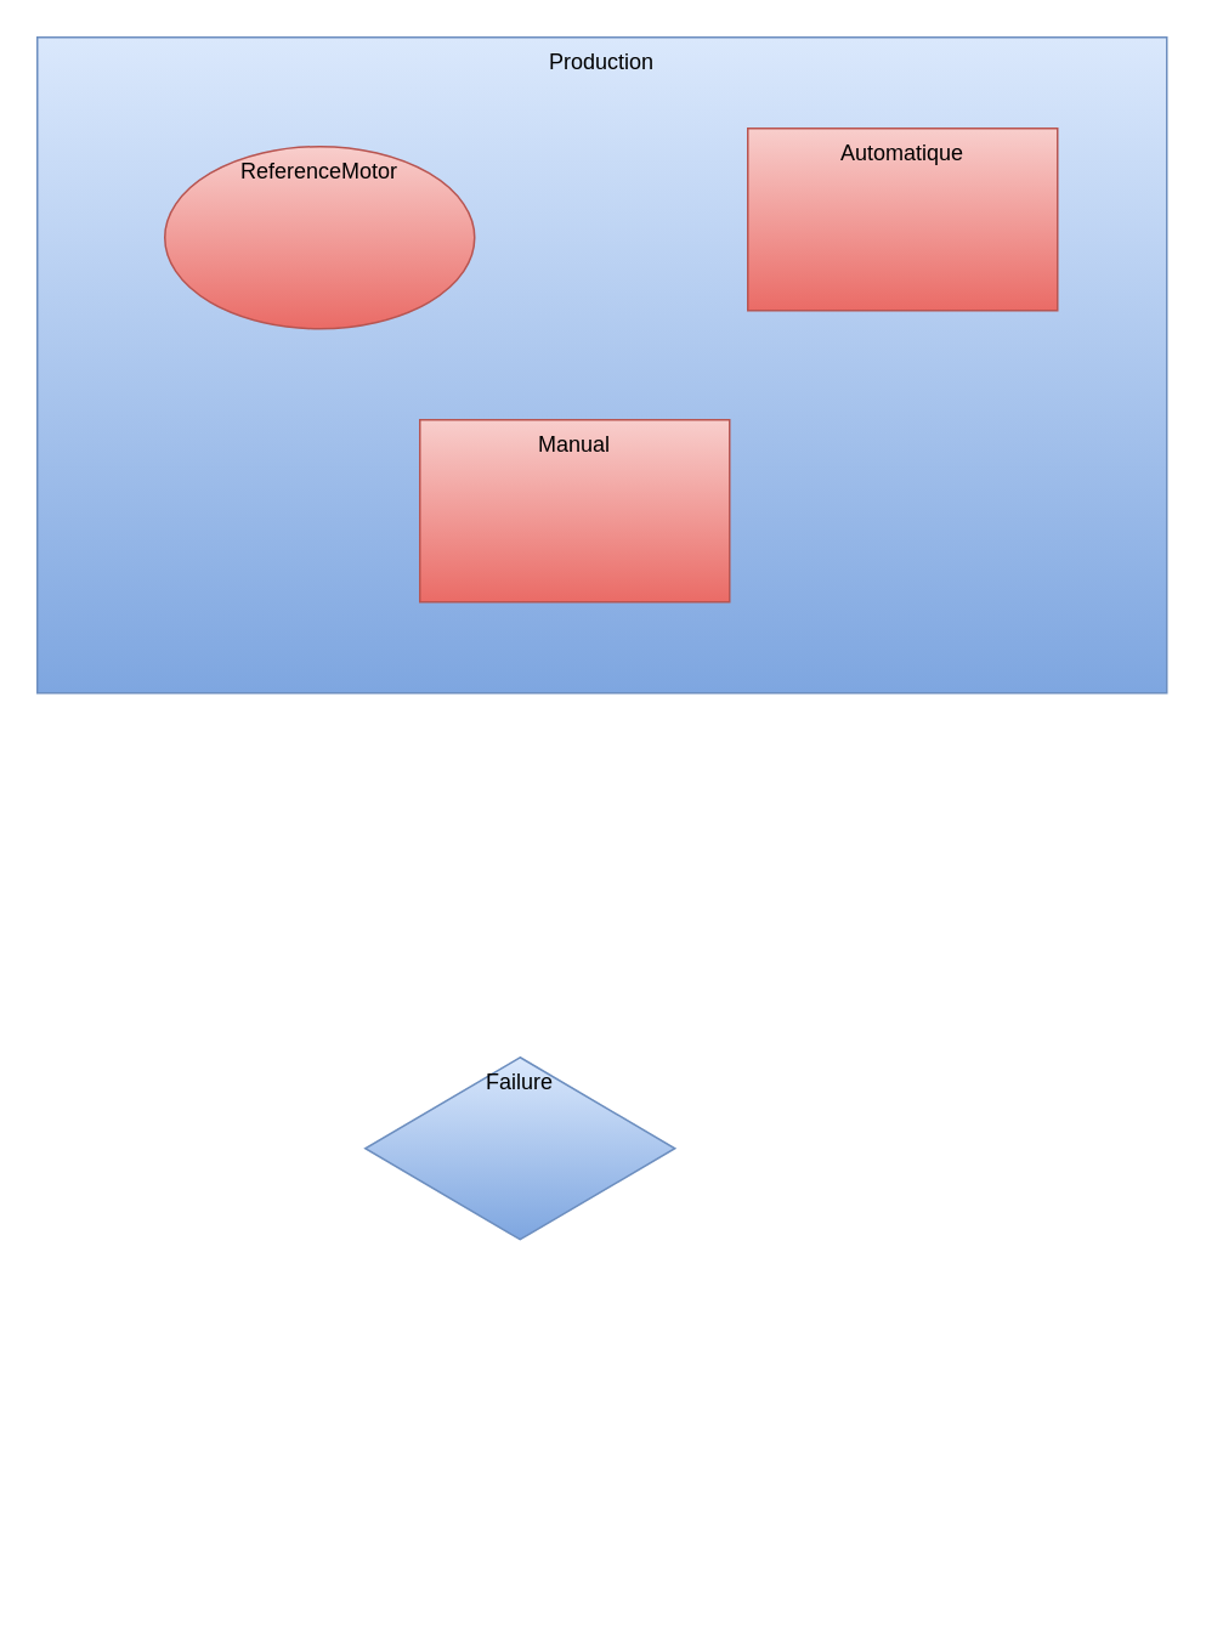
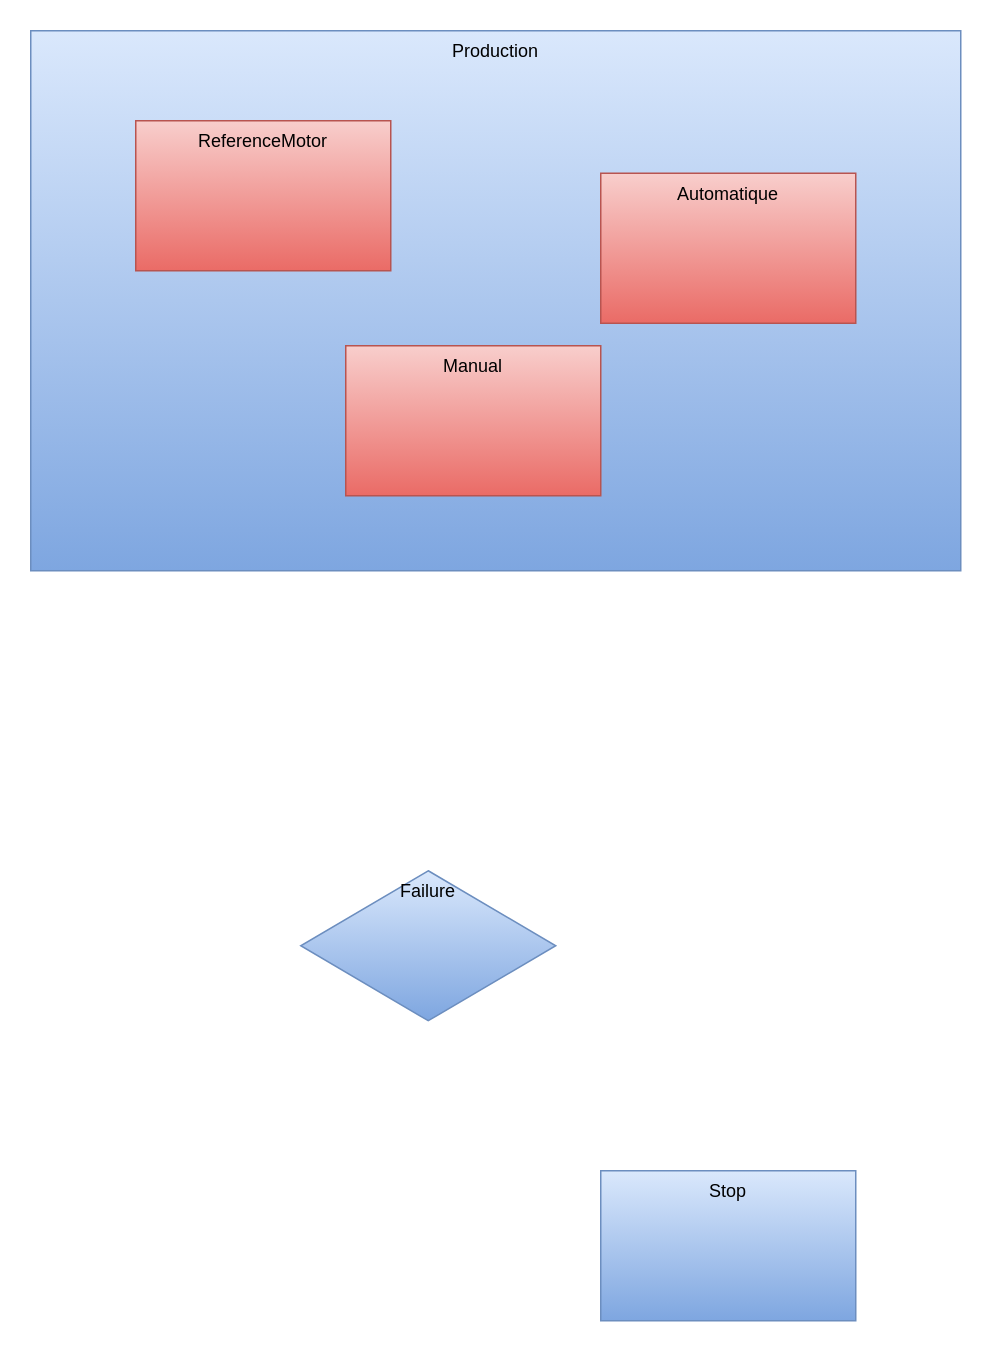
- <mxCell id="7" value="Automatique" style="rounded=0;whiteSpace=wrap;html=1;fillColor=#f8cecc;gradientColor=#ea6b66;strokeColor=#b85450;verticalAlign=top;fontColor=#000000;" vertex="1" parent="1"><mxGeometry x="410" y="70" width="170" height="100" as="geometry" /></mxCell>
+ <mxCell id="7" value="Automatique" style="rounded=0;whiteSpace=wrap;html=1;fillColor=#f8cecc;gradientColor=#ea6b66;strokeColor=#b85450;verticalAlign=top;fontColor=#000000;" vertex="1" parent="1"><mxGeometry x="400" y="115" width="170" height="100" as="geometry" /></mxCell>
- <mxCell id="5" value="ReferenceMotor" style="ellipse;whiteSpace=wrap;html=1;fillColor=#f8cecc;gradientColor=#ea6b66;strokeColor=#b85450;verticalAlign=top;fontColor=#000000;" vertex="1" parent="1"><mxGeometry x="90" y="80" width="170" height="100" as="geometry" /></mxCell>
+ <mxCell id="5" value="ReferenceMotor" style="rounded=0;whiteSpace=wrap;html=1;fillColor=#f8cecc;gradientColor=#ea6b66;strokeColor=#b85450;verticalAlign=top;fontColor=#000000;" vertex="1" parent="1"><mxGeometry x="90" y="80" width="170" height="100" as="geometry" /></mxCell>
+ <mxCell id="3" value="Stop" style="rounded=0;whiteSpace=wrap;html=1;fillColor=#dae8fc;gradientColor=#7ea6e0;strokeColor=#6c8ebf;verticalAlign=top;fontColor=#000000;" vertex="1" parent="1"><mxGeometry x="400" y="780" width="170" height="100" as="geometry" /></mxCell>
